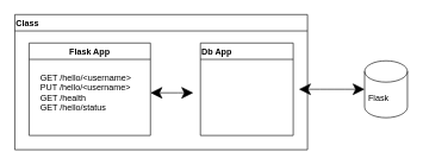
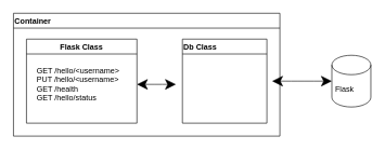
- <mxCell id="4" value="Class" style="swimlane;hachureGap=4;pointerEvents=0;align=left;" vertex="1" parent="1"><mxGeometry x="20" y="20" width="410" height="190" as="geometry" /></mxCell>
+ <mxCell id="4" value="Container" style="swimlane;hachureGap=4;pointerEvents=0;align=left;" vertex="1" parent="1"><mxGeometry x="20" y="20" width="410" height="190" as="geometry" /></mxCell>
- <mxCell id="2" value="Flask App" style="swimlane;hachureGap=4;pointerEvents=0;" vertex="1" parent="1"><mxGeometry x="40" y="60" width="170" height="130" as="geometry" /></mxCell>
+ <mxCell id="2" value="Flask Class" style="swimlane;hachureGap=4;pointerEvents=0;" vertex="1" parent="1"><mxGeometry x="40" y="60" width="170" height="130" as="geometry" /></mxCell>
- <mxCell id="5" value="Db App" style="swimlane;hachureGap=4;pointerEvents=0;align=left;" vertex="1" parent="4"><mxGeometry x="260" y="40" width="130" height="130" as="geometry" /></mxCell>
+ <mxCell id="5" value="Db Class" style="swimlane;hachureGap=4;pointerEvents=0;align=left;" vertex="1" parent="4"><mxGeometry x="260" y="40" width="130" height="130" as="geometry" /></mxCell>
